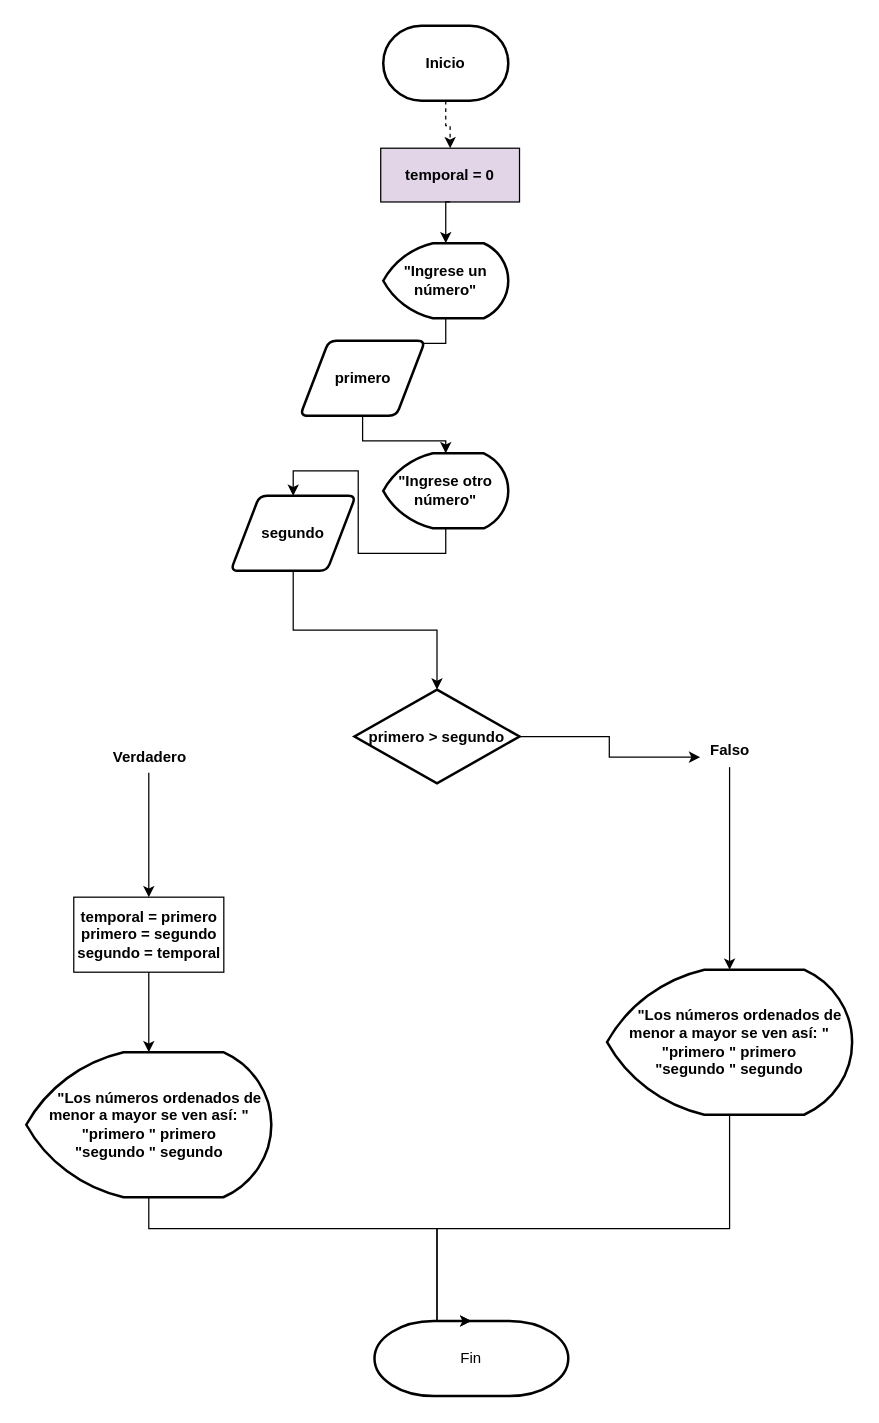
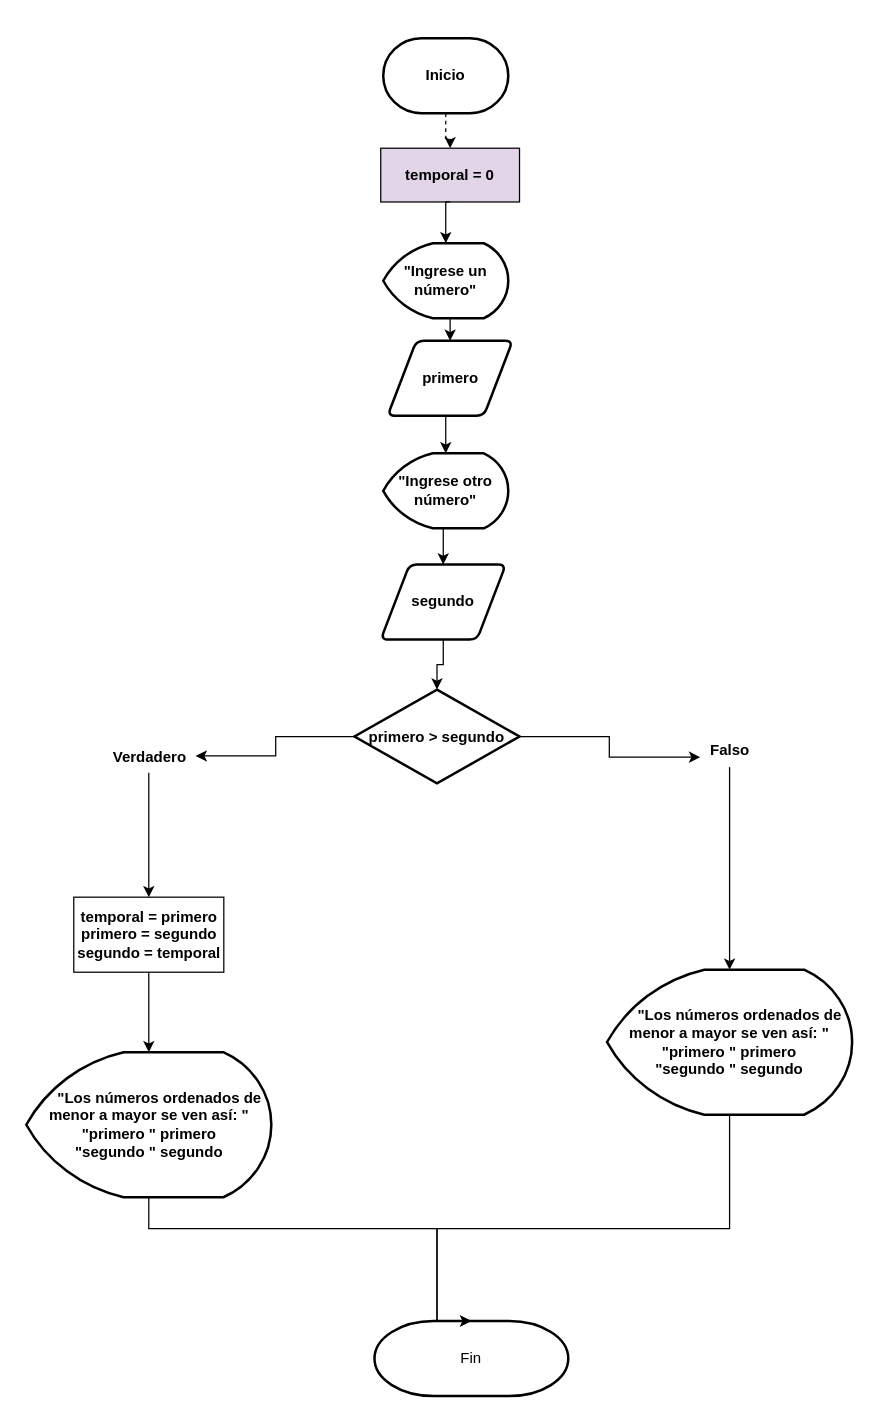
- <mxCell id="3" value="&lt;b&gt;Inicio&lt;/b&gt;" style="strokeWidth=2;html=1;shape=mxgraph.flowchart.terminator;whiteSpace=wrap;" vertex="1" parent="1"><mxGeometry x="306" y="20" width="100" height="60" as="geometry" /></mxCell>
+ <mxCell id="3" value="&lt;b&gt;Inicio&lt;/b&gt;" style="strokeWidth=2;html=1;shape=mxgraph.flowchart.terminator;whiteSpace=wrap;" vertex="1" parent="1"><mxGeometry x="306" y="30" width="100" height="60" as="geometry" /></mxCell>
- <mxCell id="13" value="&lt;b&gt;primero&lt;/b&gt;" style="shape=parallelogram;html=1;strokeWidth=2;perimeter=parallelogramPerimeter;whiteSpace=wrap;rounded=1;arcSize=12;size=0.23;" vertex="1" parent="1"><mxGeometry x="239.5" y="272" width="100" height="60" as="geometry" /></mxCell>
+ <mxCell id="13" value="&lt;b&gt;primero&lt;/b&gt;" style="shape=parallelogram;html=1;strokeWidth=2;perimeter=parallelogramPerimeter;whiteSpace=wrap;rounded=1;arcSize=12;size=0.23;" vertex="1" parent="1"><mxGeometry x="309.5" y="272" width="100" height="60" as="geometry" /></mxCell>
- <mxCell id="14" value="&lt;b&gt;segundo&lt;/b&gt;" style="shape=parallelogram;html=1;strokeWidth=2;perimeter=parallelogramPerimeter;whiteSpace=wrap;rounded=1;arcSize=12;size=0.23;" vertex="1" parent="1"><mxGeometry x="184" y="396" width="100" height="60" as="geometry" /></mxCell>
+ <mxCell id="14" value="&lt;b&gt;segundo&lt;/b&gt;" style="shape=parallelogram;html=1;strokeWidth=2;perimeter=parallelogramPerimeter;whiteSpace=wrap;rounded=1;arcSize=12;size=0.23;" vertex="1" parent="1"><mxGeometry x="304" y="451" width="100" height="60" as="geometry" /></mxCell>
+ <mxCell id="22" style="edgeStyle=orthogonalEdgeStyle;rounded=0;orthogonalLoop=1;jettySize=auto;html=1;exitX=0;exitY=0.5;exitDx=0;exitDy=0;exitPerimeter=0;entryX=0.987;entryY=0.481;entryDx=0;entryDy=0;entryPerimeter=0;" edge="1" parent="1" source="12" target="16"><mxGeometry relative="1" as="geometry" /></mxCell>
